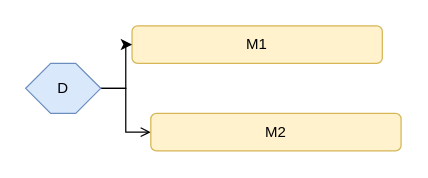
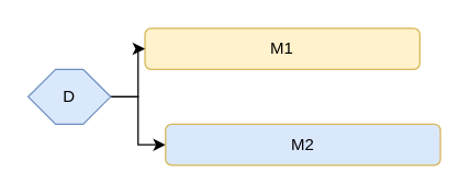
- <mxCell id="4" style="edgeStyle=orthogonalEdgeStyle;rounded=0;orthogonalLoop=1;jettySize=auto;html=1;exitX=1;exitY=0.5;exitDx=0;exitDy=0;endArrow=open;" edge="1" parent="1" source="5" target="6"><mxGeometry relative="1" as="geometry" /></mxCell>
+ <mxCell id="4" style="edgeStyle=orthogonalEdgeStyle;rounded=0;orthogonalLoop=1;jettySize=auto;html=1;exitX=1;exitY=0.5;exitDx=0;exitDy=0;" edge="1" parent="1" source="5" target="6"><mxGeometry relative="1" as="geometry" /></mxCell>
- <mxCell id="6" value="M2" style="rounded=1;whiteSpace=wrap;html=1;fillColor=#fff2cc;strokeColor=#d6b656;" parent="1" vertex="1"><mxGeometry x="120" y="90" width="200" height="30" as="geometry" /></mxCell>
+ <mxCell id="6" value="M2" style="rounded=1;whiteSpace=wrap;html=1;fillColor=#dae8fc;strokeColor=#d6b656;" parent="1" vertex="1"><mxGeometry x="120" y="90" width="200" height="30" as="geometry" /></mxCell>
